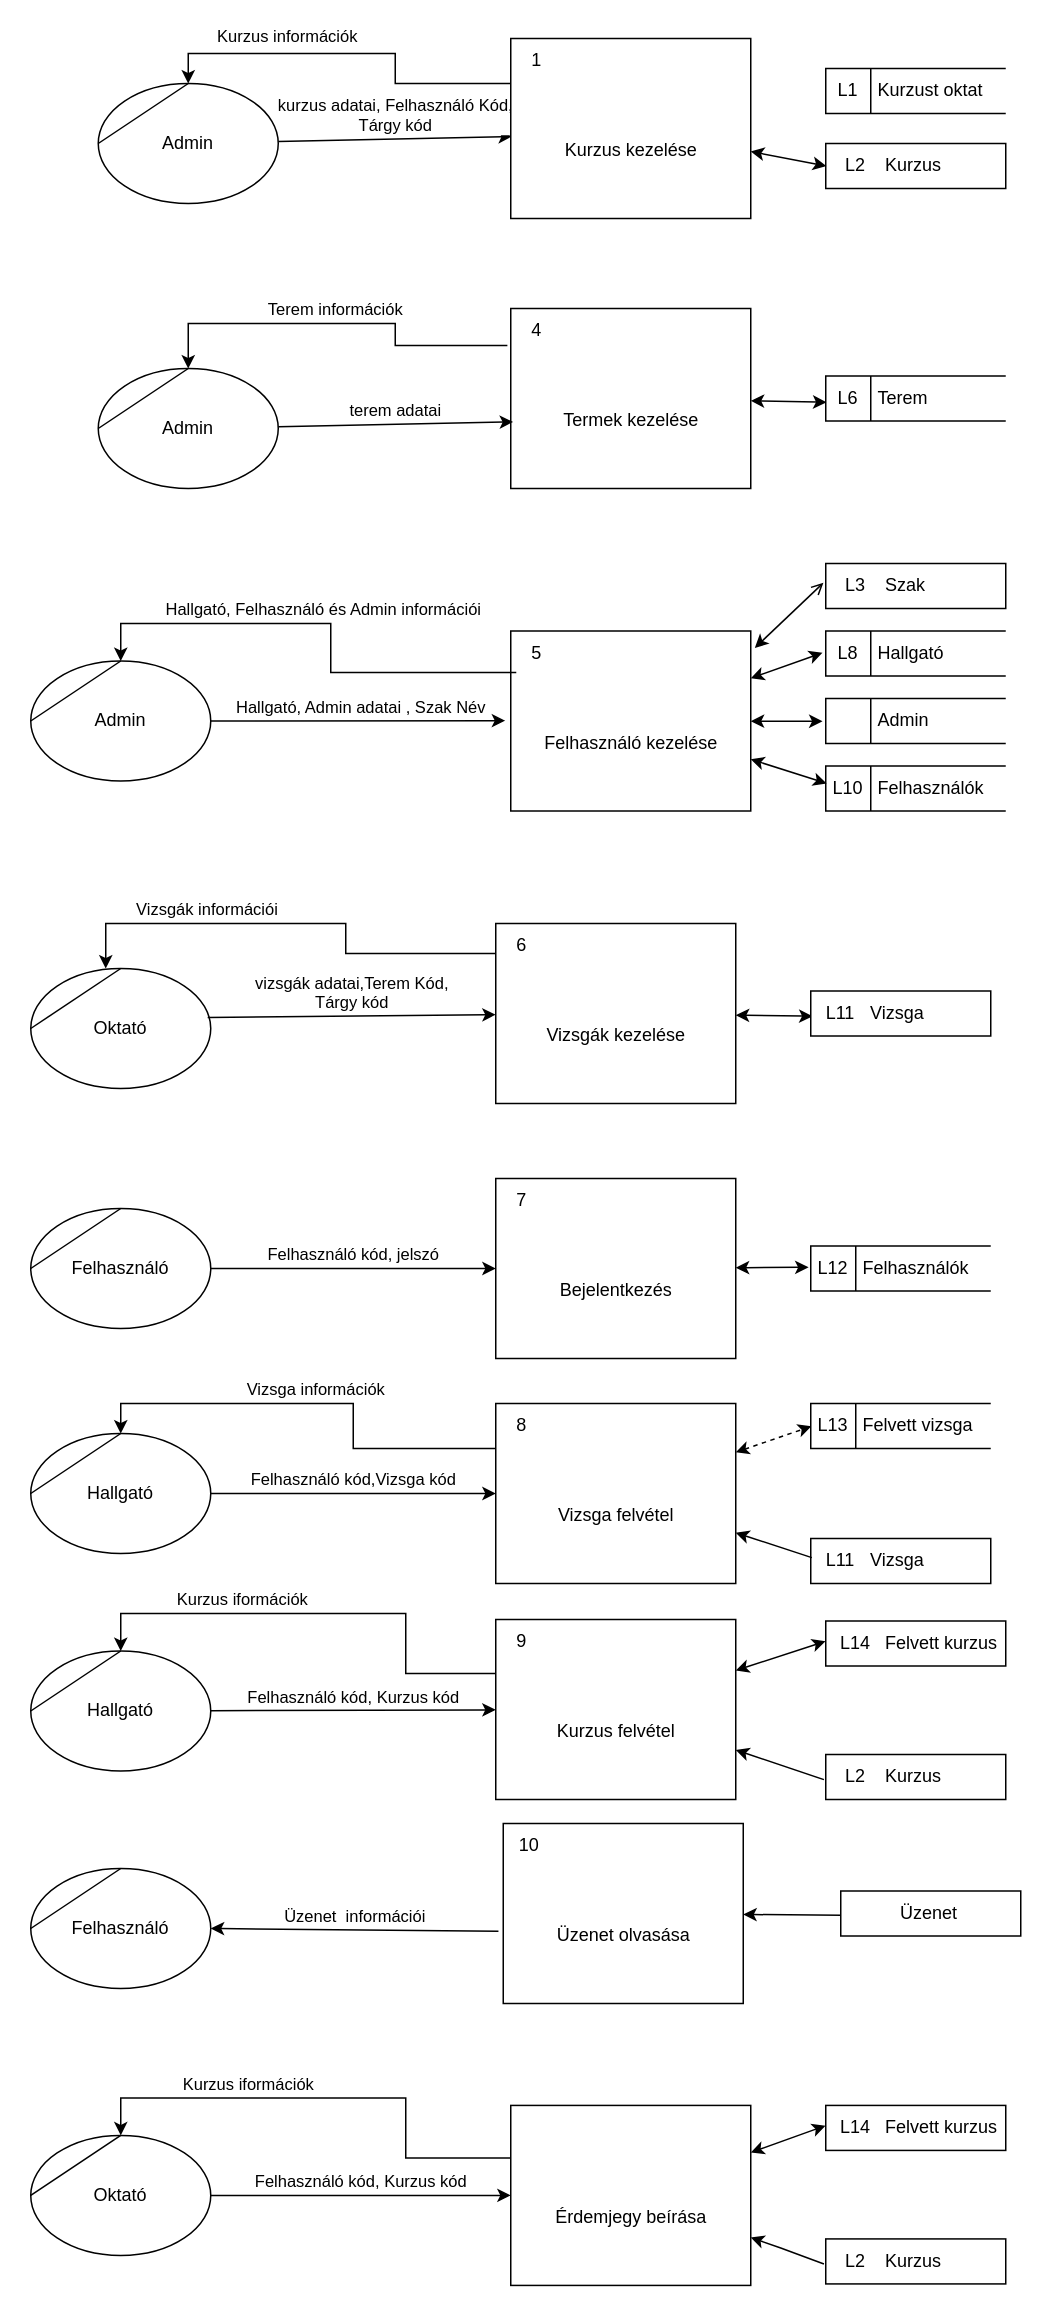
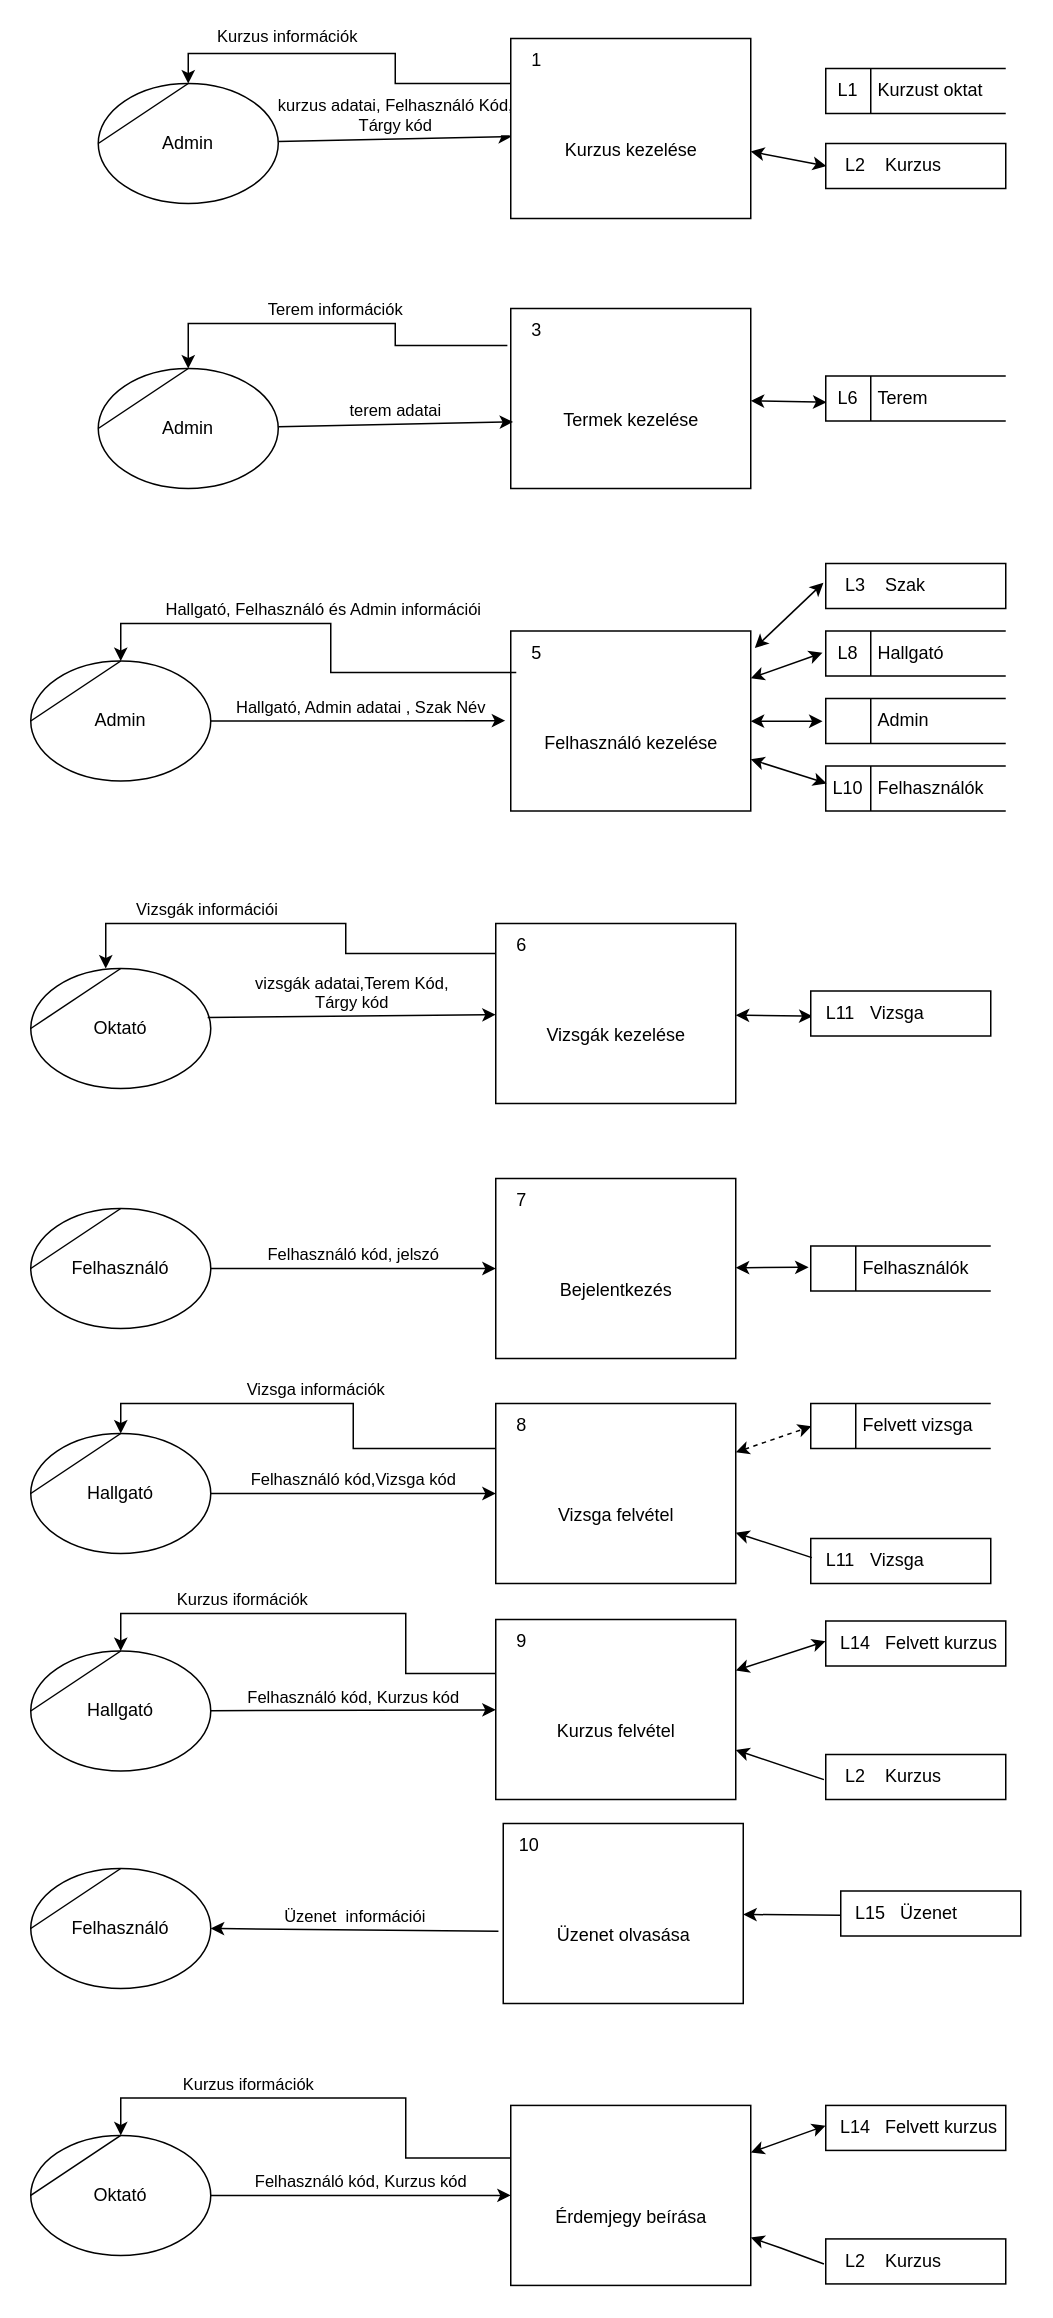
- <mxCell id="13" value="4" style="text;html=1;strokeColor=none;fillColor=none;align=center;verticalAlign=middle;whiteSpace=wrap;rounded=0;movable=0;resizable=0;rotatable=0;cloneable=0;deletable=0;connectable=0;allowArrows=0;pointerEvents=1;" parent="12" vertex="1"><mxGeometry width="35" height="30" as="geometry" /></mxCell>
+ <mxCell id="13" value="3" style="text;html=1;strokeColor=none;fillColor=none;align=center;verticalAlign=middle;whiteSpace=wrap;rounded=0;movable=0;resizable=0;rotatable=0;cloneable=0;deletable=0;connectable=0;allowArrows=0;pointerEvents=1;" parent="12" vertex="1"><mxGeometry width="35" height="30" as="geometry" /></mxCell>
- <mxCell id="98" value="" style="endArrow=open;startArrow=classic;html=1;rounded=0;verticalAlign=bottom;exitX=1.017;exitY=0.094;exitDx=0;exitDy=0;exitPerimeter=0;entryX=-0.013;entryY=0.429;entryDx=0;entryDy=0;entryPerimeter=0;" parent="1" source="8" target="96" edge="1"><mxGeometry width="50" height="50" relative="1" as="geometry"><mxPoint x="600" y="475" as="sourcePoint" /><mxPoint x="720" y="475" as="targetPoint" /></mxGeometry></mxCell>
+ <mxCell id="98" value="" style="endArrow=classic;startArrow=classic;html=1;rounded=0;verticalAlign=bottom;exitX=1.017;exitY=0.094;exitDx=0;exitDy=0;exitPerimeter=0;entryX=-0.013;entryY=0.429;entryDx=0;entryDy=0;entryPerimeter=0;" parent="1" source="8" target="96" edge="1"><mxGeometry width="50" height="50" relative="1" as="geometry"><mxPoint x="600" y="475" as="sourcePoint" /><mxPoint x="720" y="475" as="targetPoint" /></mxGeometry></mxCell>
- <mxCell id="6" value="L12" style="text;html=1;strokeColor=none;fillColor=none;align=center;verticalAlign=middle;whiteSpace=wrap;rounded=0;movable=0;resizable=0;rotatable=0;cloneable=0;deletable=0;allowArrows=0;connectable=0;" parent="5" vertex="1"><mxGeometry width="30" height="30" as="geometry" /></mxCell>
- <mxCell id="74" value="L13" style="text;html=1;strokeColor=none;fillColor=none;align=center;verticalAlign=middle;whiteSpace=wrap;rounded=0;movable=0;resizable=0;rotatable=0;cloneable=0;deletable=0;allowArrows=0;connectable=0;" parent="73" vertex="1"><mxGeometry width="30" height="30" as="geometry" /></mxCell>
+ <mxCell id="78" value="L15" style="text;html=1;strokeColor=none;fillColor=none;align=center;verticalAlign=middle;whiteSpace=wrap;rounded=0;connectable=0;allowArrows=0;movable=0;resizable=0;rotatable=0;cloneable=0;deletable=0;" parent="77" vertex="1"><mxGeometry x="5" width="30" height="30" as="geometry" /></mxCell>
